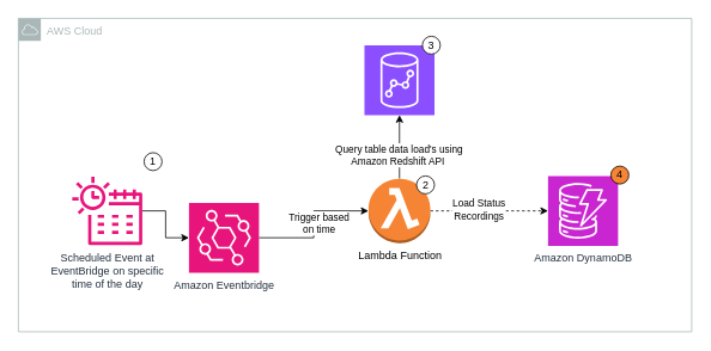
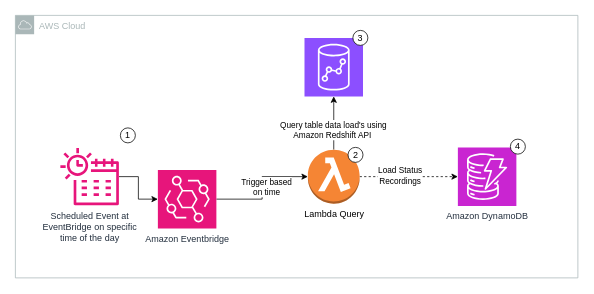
- <mxCell id="18" value="4" style="ellipse;whiteSpace=wrap;html=1;aspect=fixed;fillColor=#f58534;" vertex="1" parent="1"><mxGeometry x="680" y="185" width="20" height="20" as="geometry" /></mxCell>
+ <mxCell id="18" value="4" style="ellipse;whiteSpace=wrap;html=1;aspect=fixed;" vertex="1" parent="1"><mxGeometry x="680" y="185" width="20" height="20" as="geometry" /></mxCell>
- <mxCell id="8" value="Lambda Function" style="outlineConnect=0;dashed=0;verticalLabelPosition=bottom;verticalAlign=top;align=center;html=1;shape=mxgraph.aws3.lambda_function;fillColor=#F58534;gradientColor=none;" vertex="1" parent="1"><mxGeometry x="410" y="199" width="69" height="72" as="geometry" /></mxCell>
+ <mxCell id="8" value="Lambda Query" style="outlineConnect=0;dashed=0;verticalLabelPosition=bottom;verticalAlign=top;align=center;html=1;shape=mxgraph.aws3.lambda_function;fillColor=#F58534;gradientColor=none;" vertex="1" parent="1"><mxGeometry x="410" y="199" width="69" height="72" as="geometry" /></mxCell>
